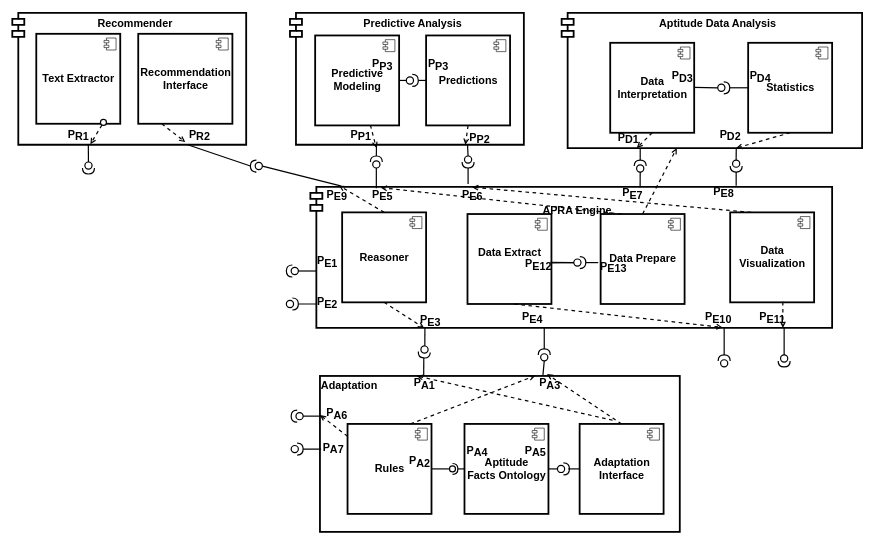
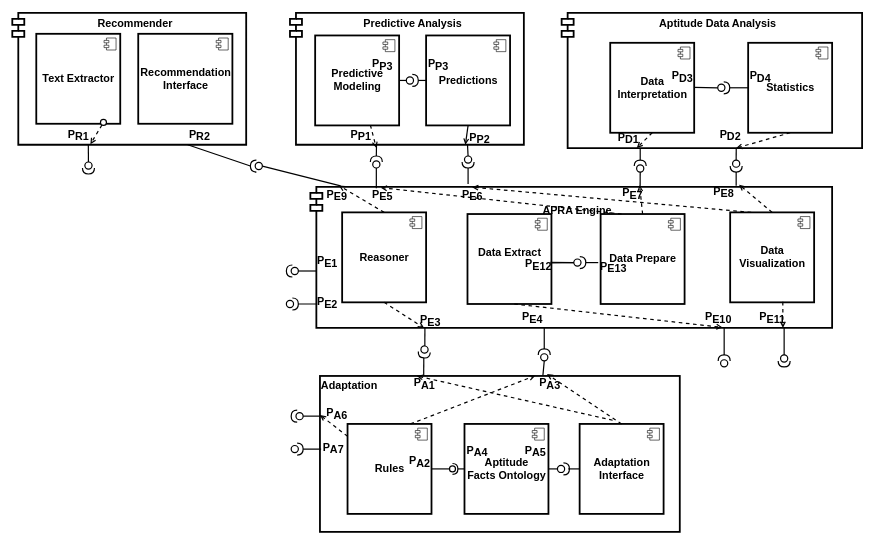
- <mxCell id="77" style="edgeStyle=none;rounded=0;orthogonalLoop=1;jettySize=auto;html=1;entryX=0.028;entryY=0.853;entryDx=0;entryDy=0;entryPerimeter=0;strokeWidth=2;dashed=1;endArrow=open;endFill=0;exitX=0.25;exitY=1;exitDx=0;exitDy=0;fontSize=18;" parent="1" source="9" target="16" edge="1"><mxGeometry relative="1" as="geometry"><mxPoint x="277" y="256" as="sourcePoint" /><mxPoint x="156.2" y="249.54" as="targetPoint" /></mxGeometry></mxCell>
- <mxCell id="126" value="" style="endArrow=open;dashed=1;html=1;strokeWidth=2;endFill=0;exitX=0.5;exitY=1;exitDx=0;exitDy=0;entryX=0.75;entryY=1;entryDx=0;entryDy=0;fontSize=18;" parent="1" source="54" target="51" edge="1"><mxGeometry width="50" height="50" relative="1" as="geometry"><mxPoint x="627.12" y="217.95" as="sourcePoint" /><mxPoint x="637" y="256" as="targetPoint" /></mxGeometry></mxCell>
+ <mxCell id="126" value="" style="endArrow=open;dashed=0;html=1;strokeWidth=2;endFill=0;exitX=0.5;exitY=1;exitDx=0;exitDy=0;entryX=0.75;entryY=1;entryDx=0;entryDy=0;fontSize=18;" parent="1" source="54" target="51" edge="1"><mxGeometry width="50" height="50" relative="1" as="geometry"><mxPoint x="627.12" y="217.95" as="sourcePoint" /><mxPoint x="637" y="256" as="targetPoint" /></mxGeometry></mxCell>
- <mxCell id="122" value="" style="endArrow=open;dashed=1;html=1;strokeWidth=2;endFill=0;exitX=0.5;exitY=0;exitDx=0;exitDy=0;fontSize=18;" parent="1" source="41" target="2" edge="1"><mxGeometry width="50" height="50" relative="1" as="geometry"><mxPoint x="866.98" y="516" as="sourcePoint" /><mxPoint x="1214.3" y="555.045" as="targetPoint" /></mxGeometry></mxCell>
+ <mxCell id="122" value="" style="endArrow=open;dashed=1;html=1;strokeWidth=2;endFill=0;entryX=0.631;entryY=-0.012;entryDx=0;entryDy=0;exitX=0.5;exitY=0;exitDx=0;exitDy=0;entryPerimeter=0;fontSize=18;" parent="1" source="41" target="3" edge="1"><mxGeometry width="50" height="50" relative="1" as="geometry"><mxPoint x="866.98" y="516" as="sourcePoint" /><mxPoint x="1214.3" y="555.045" as="targetPoint" /></mxGeometry></mxCell>
+ <mxCell id="117" value="" style="endArrow=open;dashed=1;html=1;strokeWidth=2;endFill=0;exitX=0.5;exitY=0;exitDx=0;exitDy=0;entryX=1.011;entryY=0.033;entryDx=0;entryDy=0;entryPerimeter=0;fontSize=18;" parent="1" source="47" target="109" edge="1"><mxGeometry width="50" height="50" relative="1" as="geometry"><mxPoint x="866.98" y="516" as="sourcePoint" /><mxPoint x="1214.3" y="555.045" as="targetPoint" /></mxGeometry></mxCell>
